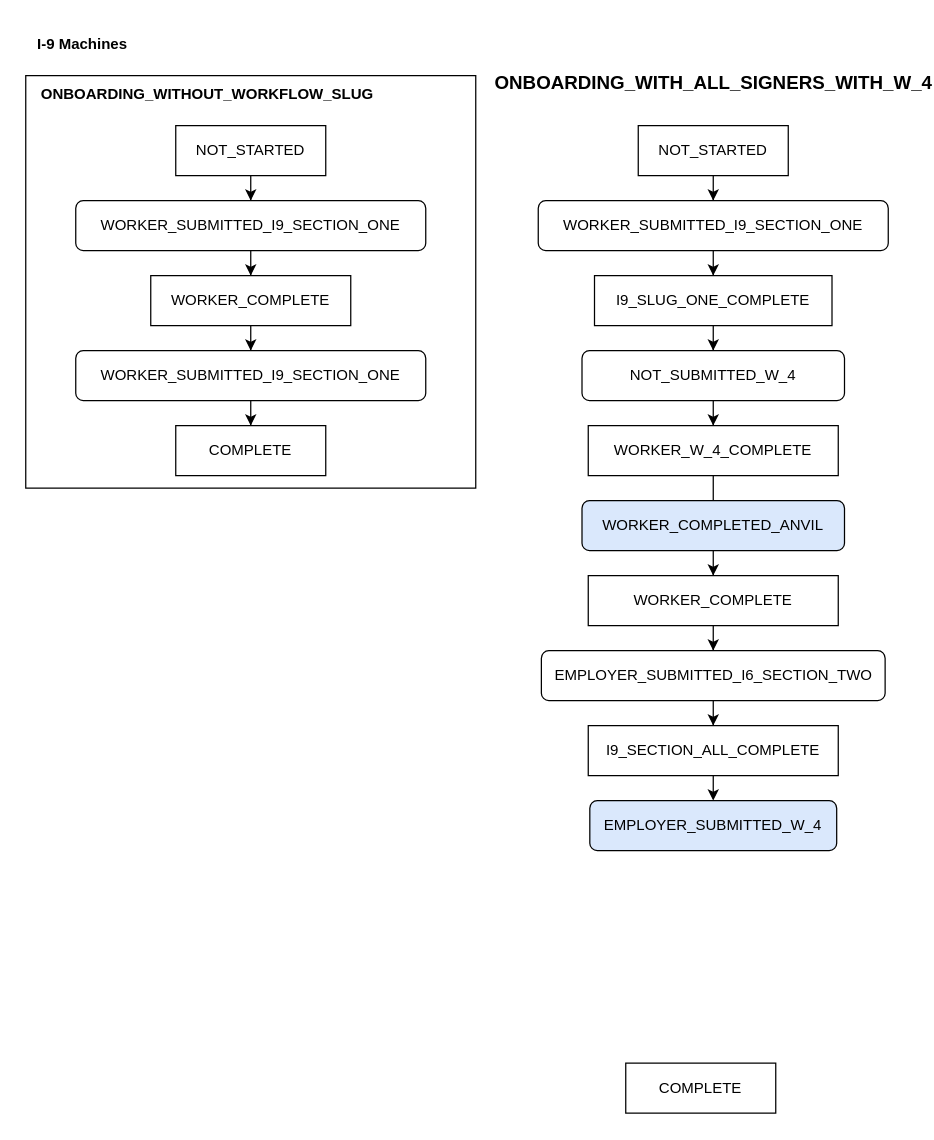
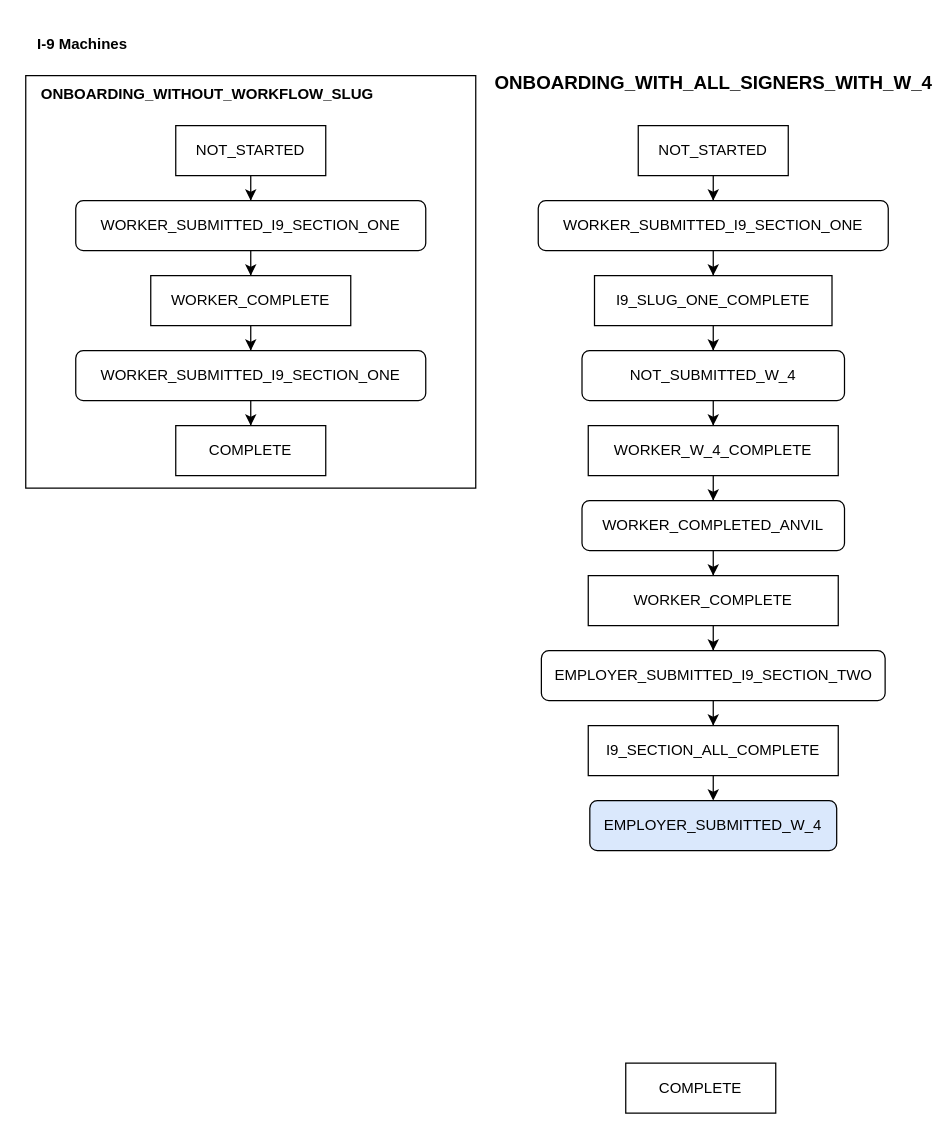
- <mxCell id="25" style="edgeStyle=orthogonalEdgeStyle;rounded=0;orthogonalLoop=1;jettySize=auto;html=1;endArrow=none;" edge="1" parent="1" source="26" target="28"><mxGeometry relative="1" as="geometry" /></mxCell>
+ <mxCell id="25" style="edgeStyle=orthogonalEdgeStyle;rounded=0;orthogonalLoop=1;jettySize=auto;html=1;" edge="1" parent="1" source="26" target="28"><mxGeometry relative="1" as="geometry" /></mxCell>
- <mxCell id="28" value="WORKER_COMPLETED_ANVIL" style="rounded=1;whiteSpace=wrap;html=1;fillColor=#dae8fc;" vertex="1" parent="1"><mxGeometry x="465" y="400" width="210" height="40" as="geometry" /></mxCell>
+ <mxCell id="28" value="WORKER_COMPLETED_ANVIL" style="rounded=1;whiteSpace=wrap;html=1;" vertex="1" parent="1"><mxGeometry x="465" y="400" width="210" height="40" as="geometry" /></mxCell>
- <mxCell id="32" value="EMPLOYER_SUBMITTED_I6_SECTION_TWO" style="rounded=1;whiteSpace=wrap;html=1;" vertex="1" parent="1"><mxGeometry x="432.5" y="520" width="275" height="40" as="geometry" /></mxCell>
+ <mxCell id="32" value="EMPLOYER_SUBMITTED_I9_SECTION_TWO" style="rounded=1;whiteSpace=wrap;html=1;" vertex="1" parent="1"><mxGeometry x="432.5" y="520" width="275" height="40" as="geometry" /></mxCell>
